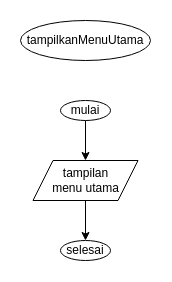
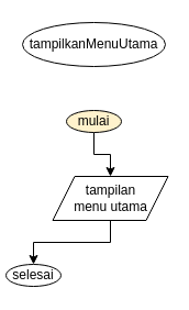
- <mxCell id="4" value="mulai" style="ellipse;whiteSpace=wrap;html=1;" vertex="1" parent="1"><mxGeometry x="60" y="100" width="50" height="20" as="geometry" /></mxCell>
+ <mxCell id="4" value="mulai" style="ellipse;whiteSpace=wrap;html=1;fillColor=#fff2cc;" vertex="1" parent="1"><mxGeometry x="60" y="100" width="50" height="20" as="geometry" /></mxCell>
- <mxCell id="6" value="tampilan&lt;div&gt;menu utama&lt;/div&gt;" style="shape=parallelogram;perimeter=parallelogramPerimeter;whiteSpace=wrap;html=1;fixedSize=1;" vertex="1" parent="1"><mxGeometry x="32.5" y="160" width="105" height="40" as="geometry" /></mxCell>
+ <mxCell id="6" value="tampilan&lt;div&gt;menu utama&lt;/div&gt;" style="shape=parallelogram;perimeter=parallelogramPerimeter;whiteSpace=wrap;html=1;fixedSize=1;" vertex="1" parent="1"><mxGeometry x="47.5" y="160" width="105" height="40" as="geometry" /></mxCell>
- <mxCell id="7" value="selesai" style="ellipse;whiteSpace=wrap;html=1;" vertex="1" parent="1"><mxGeometry x="60" y="240" width="50" height="20" as="geometry" /></mxCell>
+ <mxCell id="7" value="selesai" style="ellipse;whiteSpace=wrap;html=1;" vertex="1" parent="1"><mxGeometry x="5" y="240" width="50" height="20" as="geometry" /></mxCell>
